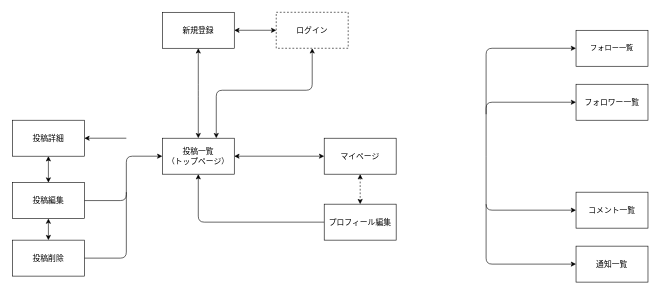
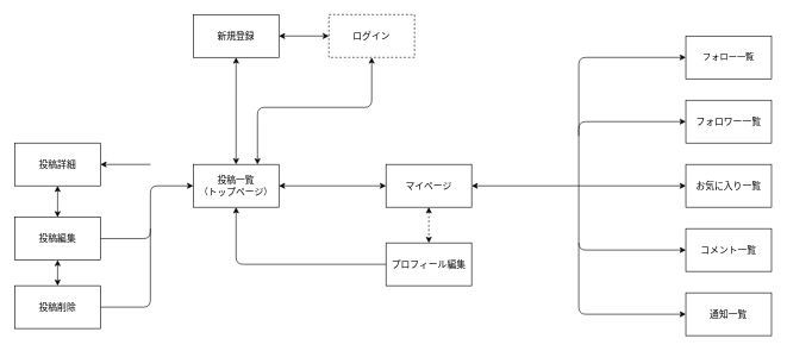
+ <mxCell id="13" style="edgeStyle=none;html=1;fontSize=13;startArrow=classic;startFill=1;endArrow=classic;endFill=1;entryX=0;entryY=0.5;entryDx=0;entryDy=0;" parent="1" source="14" target="6" edge="1"><mxGeometry relative="1" as="geometry"><mxPoint x="720" y="260" as="targetPoint" /></mxGeometry></mxCell>
+ <mxCell id="6" value="お気に入り一覧" style="whiteSpace=wrap;html=1;fontSize=13;" parent="1" vertex="1"><mxGeometry x="960" y="230" width="120" height="60" as="geometry" /></mxCell>
